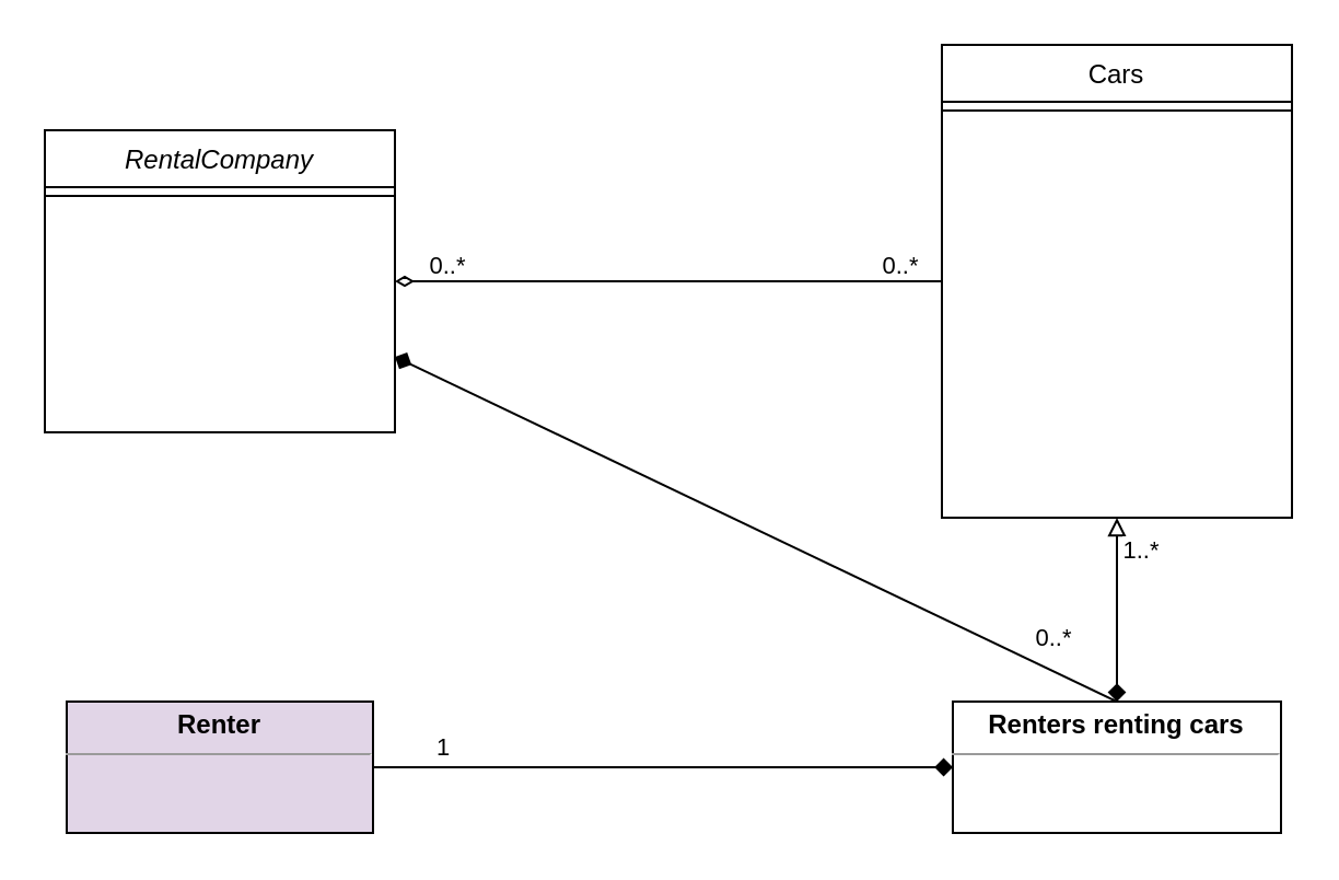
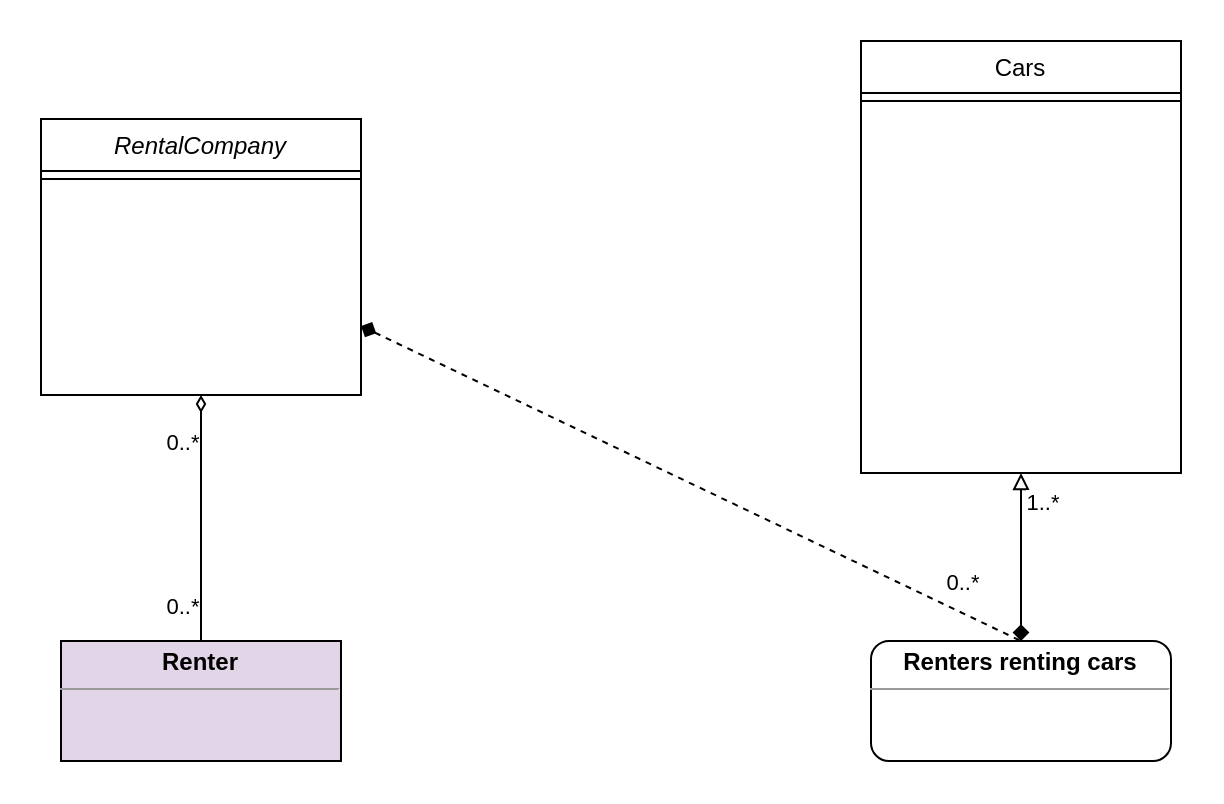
- <mxCell id="2" value="" style="edgeStyle=none;rounded=0;orthogonalLoop=1;jettySize=auto;html=1;entryX=0;entryY=0.5;entryDx=0;entryDy=0;shadow=0;fixDash=1;metaEdit=1;startArrow=diamondThin;startFill=0;endArrow=none;endFill=0;" edge="1" parent="1" source="7" target="9"><mxGeometry relative="1" as="geometry" /></mxCell>
- <mxCell id="3" value="0..*" style="edgeLabel;html=1;align=center;verticalAlign=middle;resizable=0;points=[];" vertex="1" connectable="0" parent="2"><mxGeometry x="-0.813" y="-2" relative="1" as="geometry"><mxPoint y="-10" as="offset" /></mxGeometry></mxCell>
- <mxCell id="4" value="0..*" style="edgeLabel;html=1;align=center;verticalAlign=middle;resizable=0;points=[];" vertex="1" connectable="0" parent="2"><mxGeometry x="0.807" y="2" relative="1" as="geometry"><mxPoint x="4" y="-6" as="offset" /></mxGeometry></mxCell>
- <mxCell id="5" style="edgeStyle=none;rounded=0;orthogonalLoop=1;jettySize=auto;html=1;entryX=0.5;entryY=0;entryDx=0;entryDy=0;shadow=0;startArrow=diamond;startFill=1;endArrow=none;endFill=0;exitX=1;exitY=0.75;exitDx=0;exitDy=0;" edge="1" parent="1" source="7" target="19"><mxGeometry relative="1" as="geometry" /></mxCell>
+ <mxCell id="5" style="edgeStyle=none;rounded=0;orthogonalLoop=1;jettySize=auto;html=1;entryX=0.5;entryY=0;entryDx=0;entryDy=0;shadow=0;startArrow=diamond;startFill=1;endArrow=none;endFill=0;exitX=1;exitY=0.75;exitDx=0;exitDy=0;dashed=1;" edge="1" parent="1" source="7" target="19"><mxGeometry relative="1" as="geometry" /></mxCell>
+ <mxCell id="12" value="" style="edgeStyle=none;rounded=0;orthogonalLoop=1;jettySize=auto;html=1;shadow=0;fixDash=1;metaEdit=1;startArrow=diamondThin;startFill=0;exitX=0.5;exitY=1;exitDx=0;exitDy=0;endArrow=none;endFill=0;" edge="1" parent="1" source="7" target="11"><mxGeometry relative="1" as="geometry"><mxPoint x="90" y="190" as="sourcePoint" /><mxPoint x="340" y="250" as="targetPoint" /></mxGeometry></mxCell>
+ <mxCell id="13" value="0..*" style="edgeLabel;html=1;align=center;verticalAlign=middle;resizable=0;points=[];" vertex="1" connectable="0" parent="12"><mxGeometry x="-0.813" y="-2" relative="1" as="geometry"><mxPoint x="-8" y="11" as="offset" /></mxGeometry></mxCell>
+ <mxCell id="14" value="0..*" style="edgeLabel;html=1;align=center;verticalAlign=middle;resizable=0;points=[];" vertex="1" connectable="0" parent="12"><mxGeometry x="0.807" y="2" relative="1" as="geometry"><mxPoint x="-12" y="-6" as="offset" /></mxGeometry></mxCell>
- <mxCell id="15" style="edgeStyle=none;rounded=0;orthogonalLoop=1;jettySize=auto;html=1;entryX=1;entryY=0.5;entryDx=0;entryDy=0;shadow=0;startArrow=diamond;startFill=1;endArrow=none;endFill=0;" edge="1" parent="1" source="19" target="11"><mxGeometry relative="1" as="geometry" /></mxCell>
- <mxCell id="16" value="1" style="edgeLabel;html=1;align=center;verticalAlign=middle;resizable=0;points=[];" vertex="1" connectable="0" parent="15"><mxGeometry x="0.768" y="1" relative="1" as="geometry"><mxPoint y="-11" as="offset" /></mxGeometry></mxCell>
- <mxCell id="19" value="&lt;p style=&quot;margin:0px;margin-top:4px;text-align:center;&quot;&gt;&lt;b&gt;Renters renting cars&lt;/b&gt;&lt;/p&gt;&lt;hr size=&quot;1&quot;&gt;&lt;div style=&quot;height:2px;&quot;&gt;&lt;/div&gt;" style="verticalAlign=top;align=left;overflow=fill;fontSize=12;fontFamily=Helvetica;html=1;" vertex="1" parent="1"><mxGeometry x="435" y="320" width="150" height="60" as="geometry" /></mxCell>
+ <mxCell id="19" value="&lt;p style=&quot;margin:0px;margin-top:4px;text-align:center;&quot;&gt;&lt;b&gt;Renters renting cars&lt;/b&gt;&lt;/p&gt;&lt;hr size=&quot;1&quot;&gt;&lt;div style=&quot;height:2px;&quot;&gt;&lt;/div&gt;" style="verticalAlign=top;align=left;overflow=fill;fontSize=12;fontFamily=Helvetica;html=1;rounded=1;" vertex="1" parent="1"><mxGeometry x="435" y="320" width="150" height="60" as="geometry" /></mxCell>
